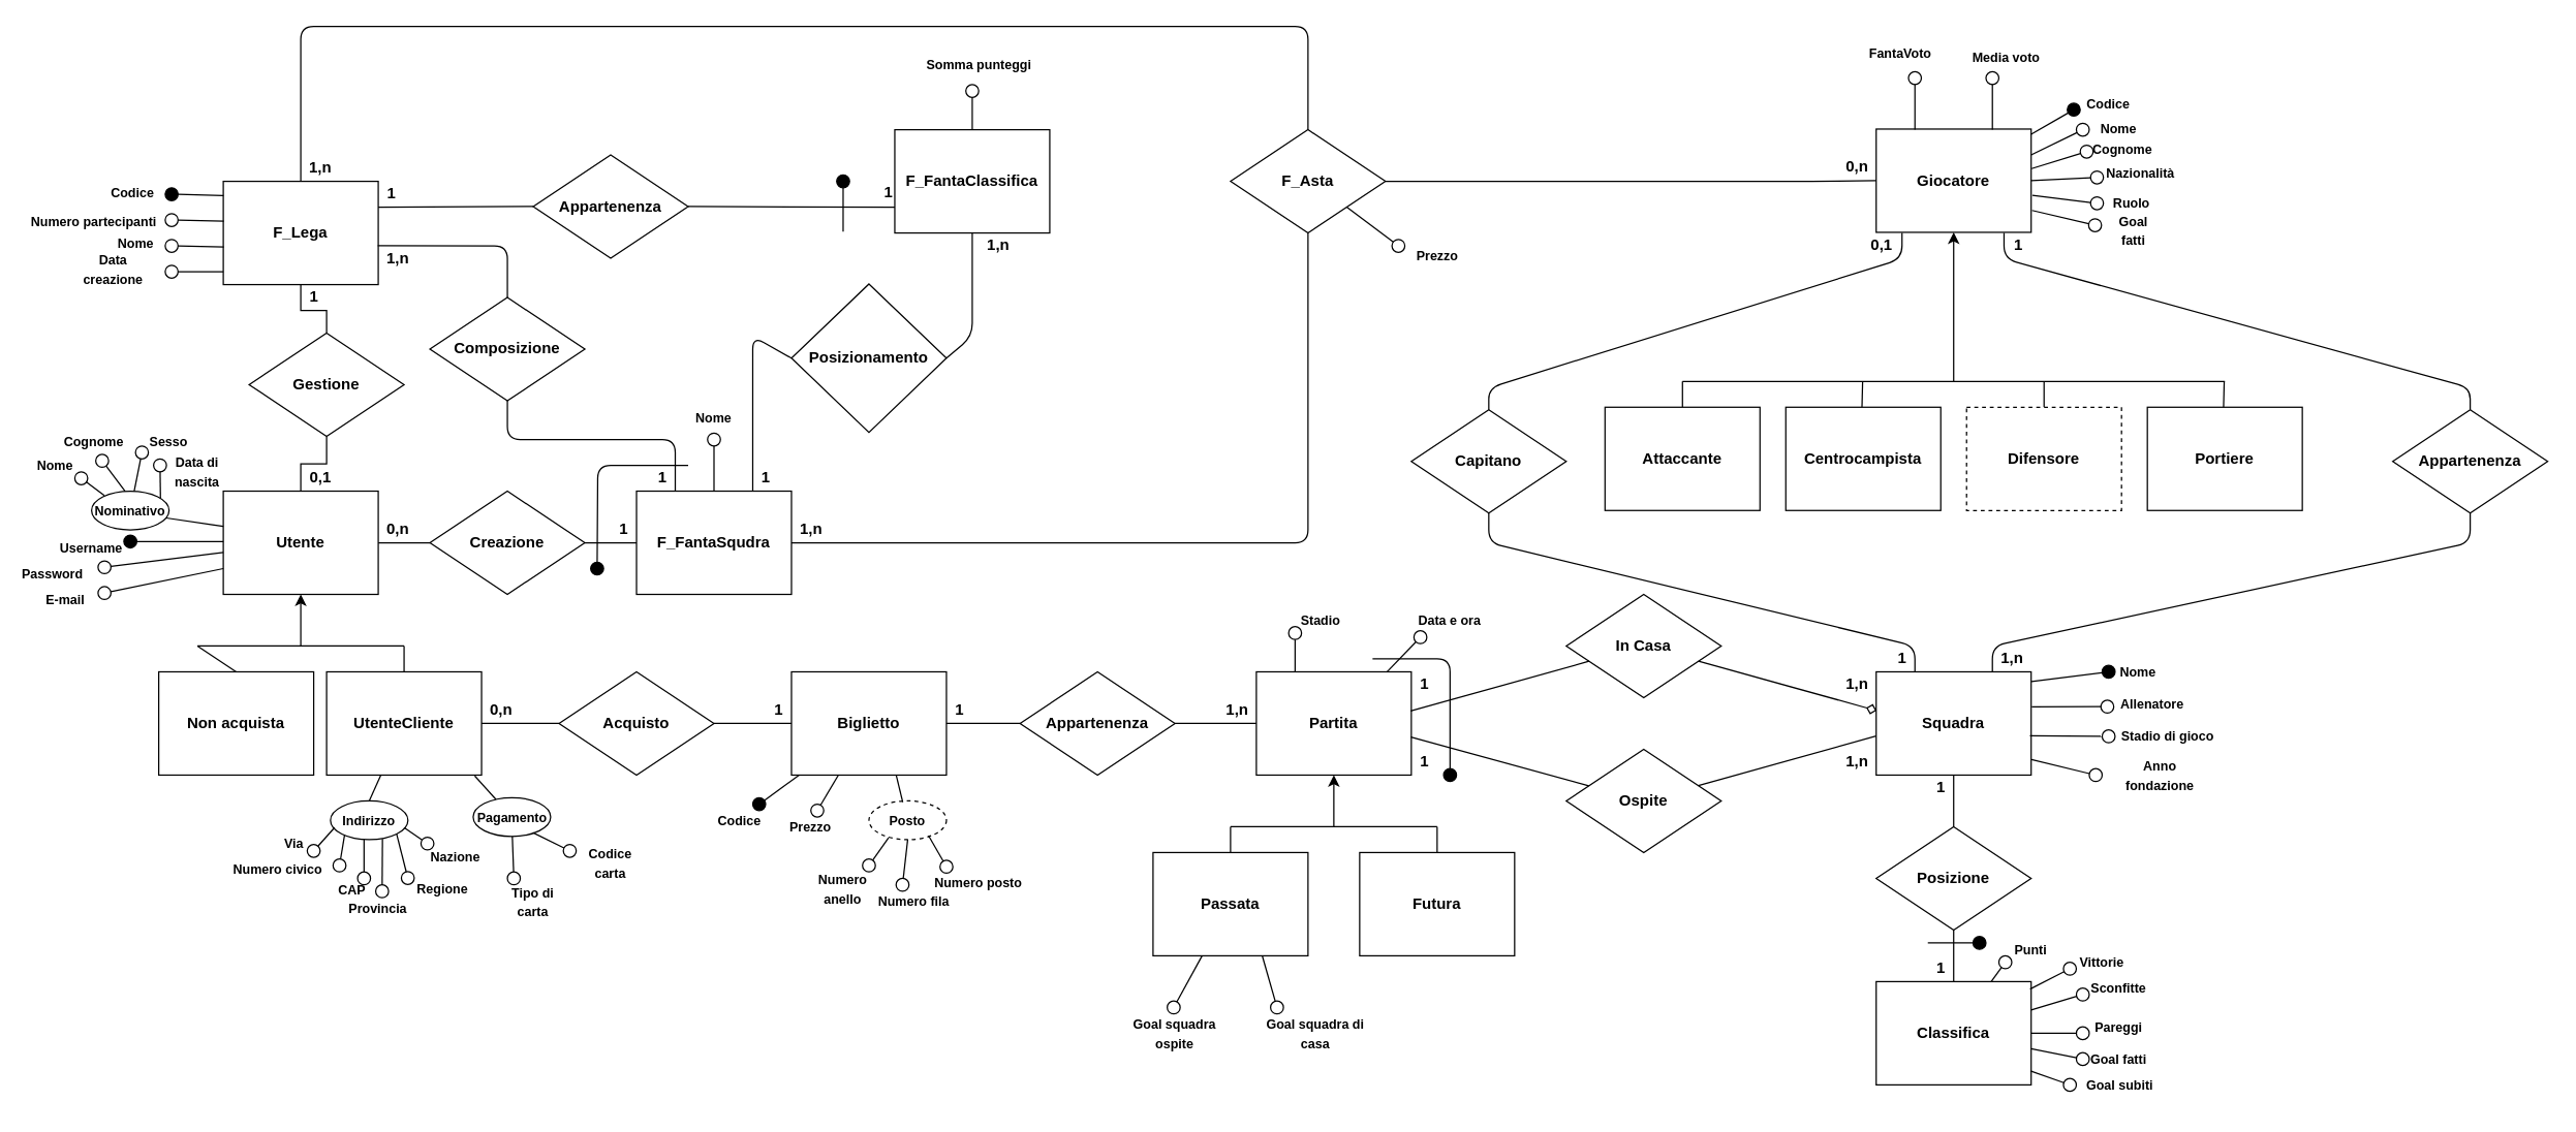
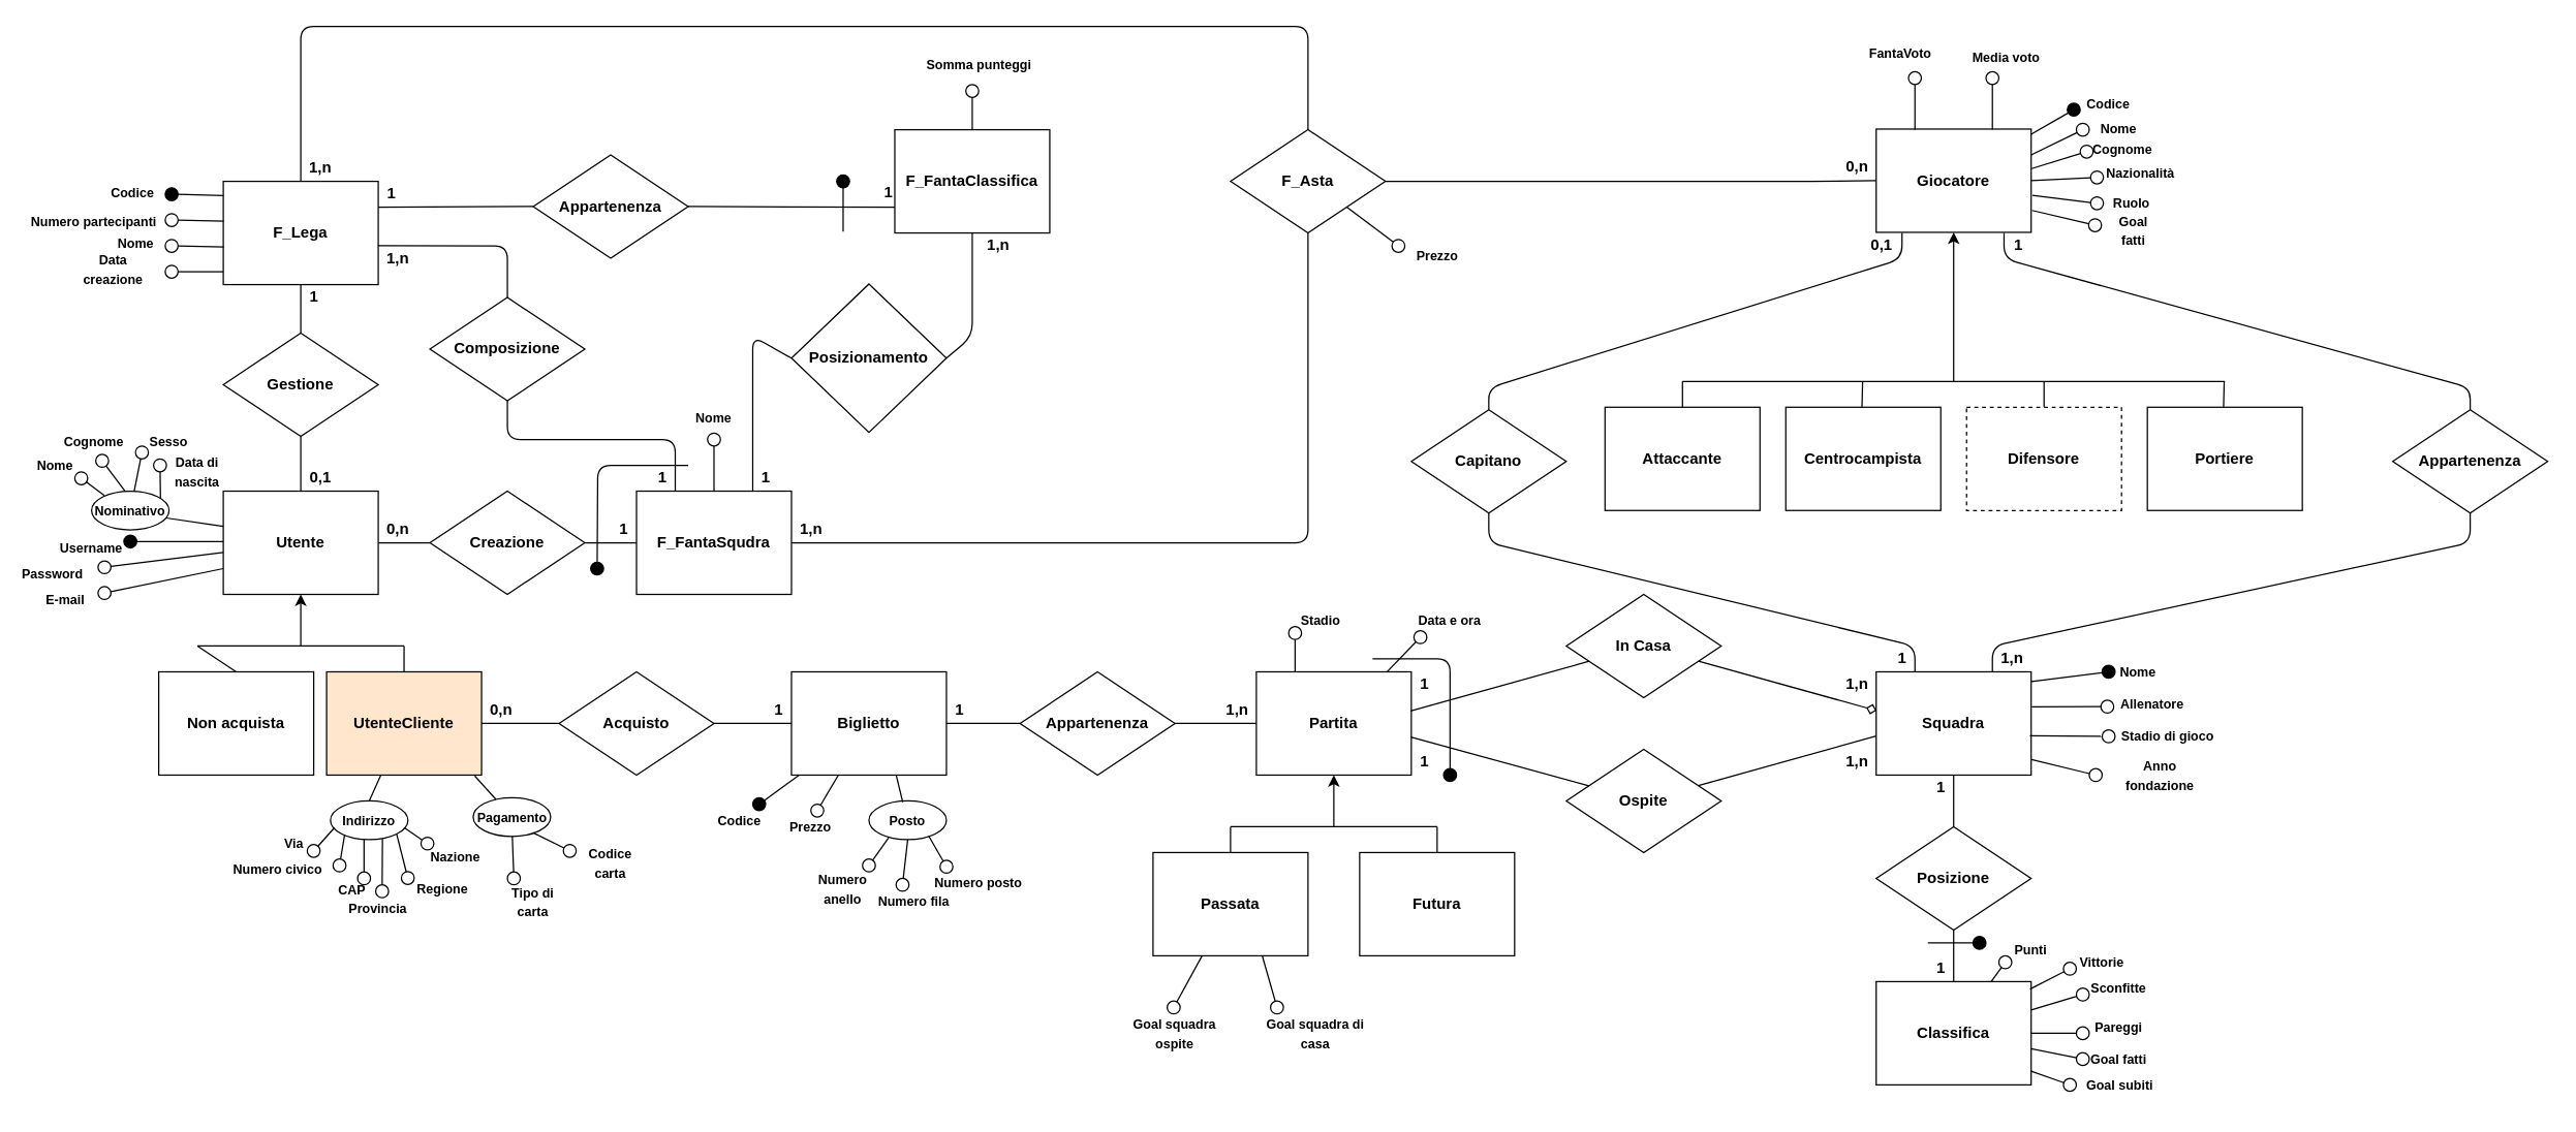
- <mxCell id="142" value="Gestione" style="rhombus;whiteSpace=wrap;html=1;fontStyle=1" parent="1" vertex="1"><mxGeometry x="192" y="257.5" width="120" height="80" as="geometry" /></mxCell>
+ <mxCell id="142" value="Gestione" style="rhombus;whiteSpace=wrap;html=1;fontStyle=1" parent="1" vertex="1"><mxGeometry x="172" y="257.5" width="120" height="80" as="geometry" /></mxCell>
- <mxCell id="27" value="UtenteCliente" style="rounded=0;whiteSpace=wrap;html=1;fontStyle=1" parent="1" vertex="1"><mxGeometry x="252" y="520" width="120" height="80" as="geometry" /></mxCell>
+ <mxCell id="27" value="UtenteCliente" style="rounded=0;whiteSpace=wrap;html=1;fontStyle=1;fillColor=#ffe6cc;" parent="1" vertex="1"><mxGeometry x="252" y="520" width="120" height="80" as="geometry" /></mxCell>
- <mxCell id="63" value="&lt;span style=&quot;font-size: 10px&quot;&gt;Posto&lt;/span&gt;" style="ellipse;whiteSpace=wrap;html=1;fontStyle=1;dashed=1;" parent="1" vertex="1"><mxGeometry x="672" y="620" width="60" height="30" as="geometry" /></mxCell>
+ <mxCell id="63" value="&lt;span style=&quot;font-size: 10px&quot;&gt;Posto&lt;/span&gt;" style="ellipse;whiteSpace=wrap;html=1;fontStyle=1" parent="1" vertex="1"><mxGeometry x="672" y="620" width="60" height="30" as="geometry" /></mxCell>
